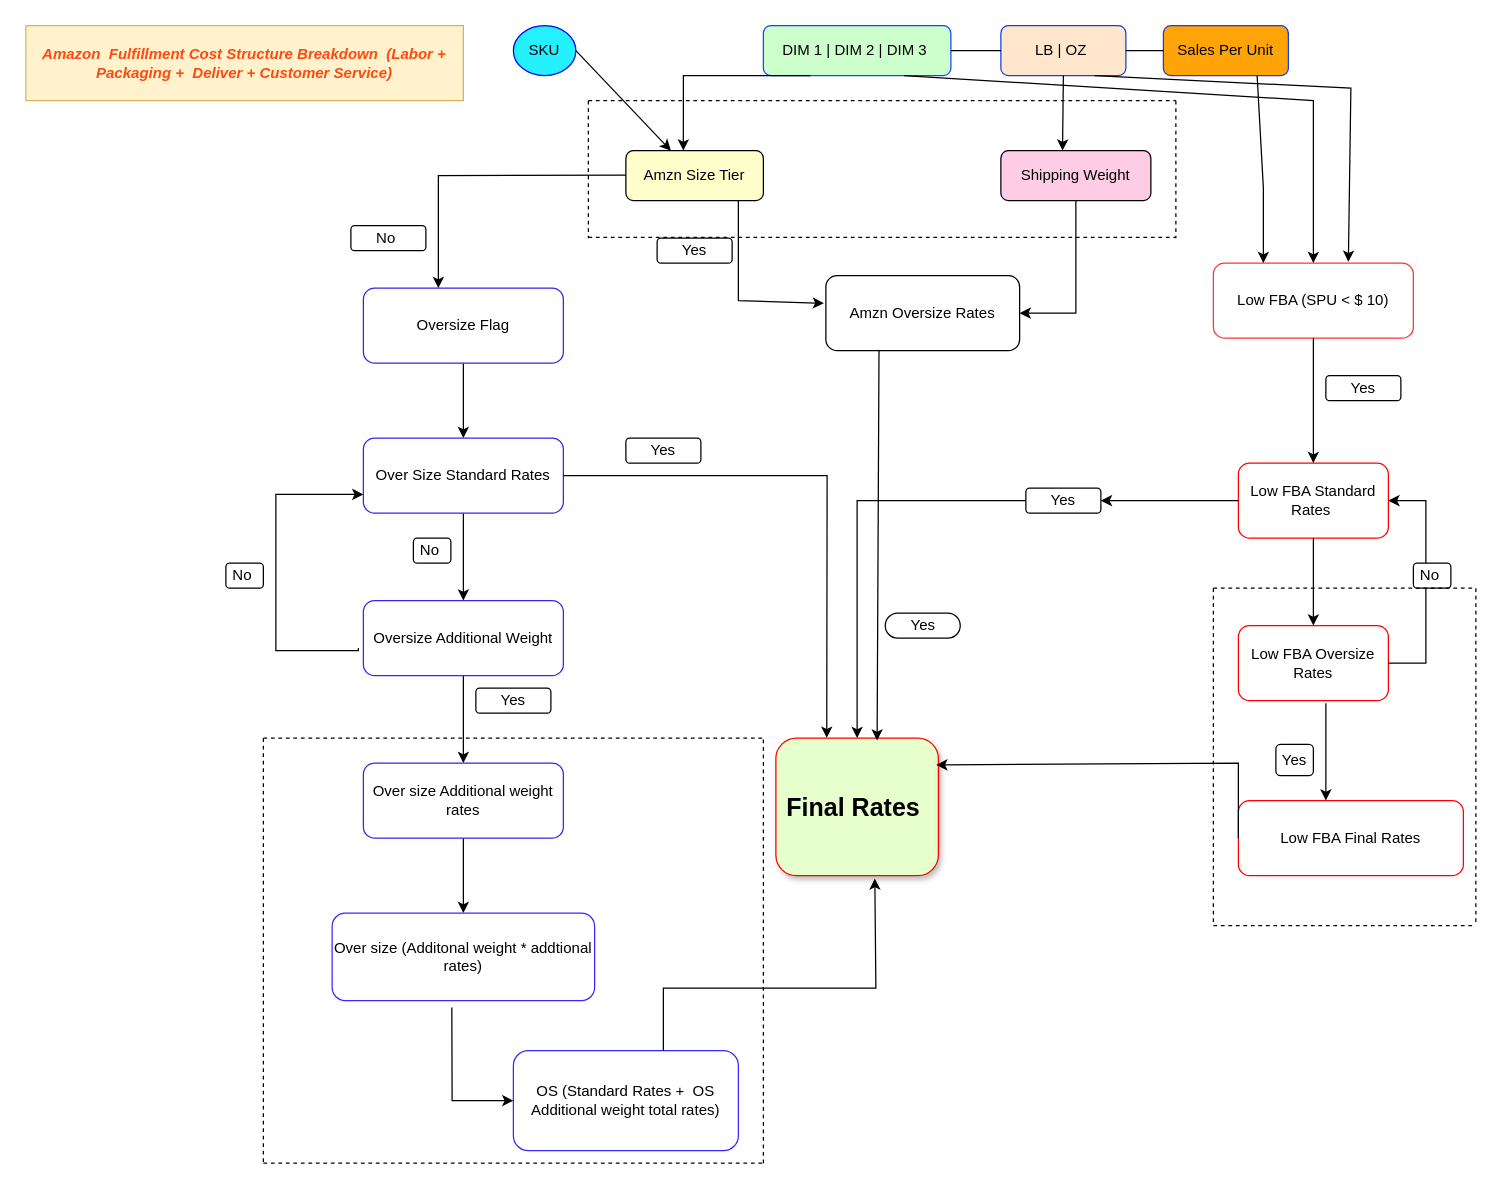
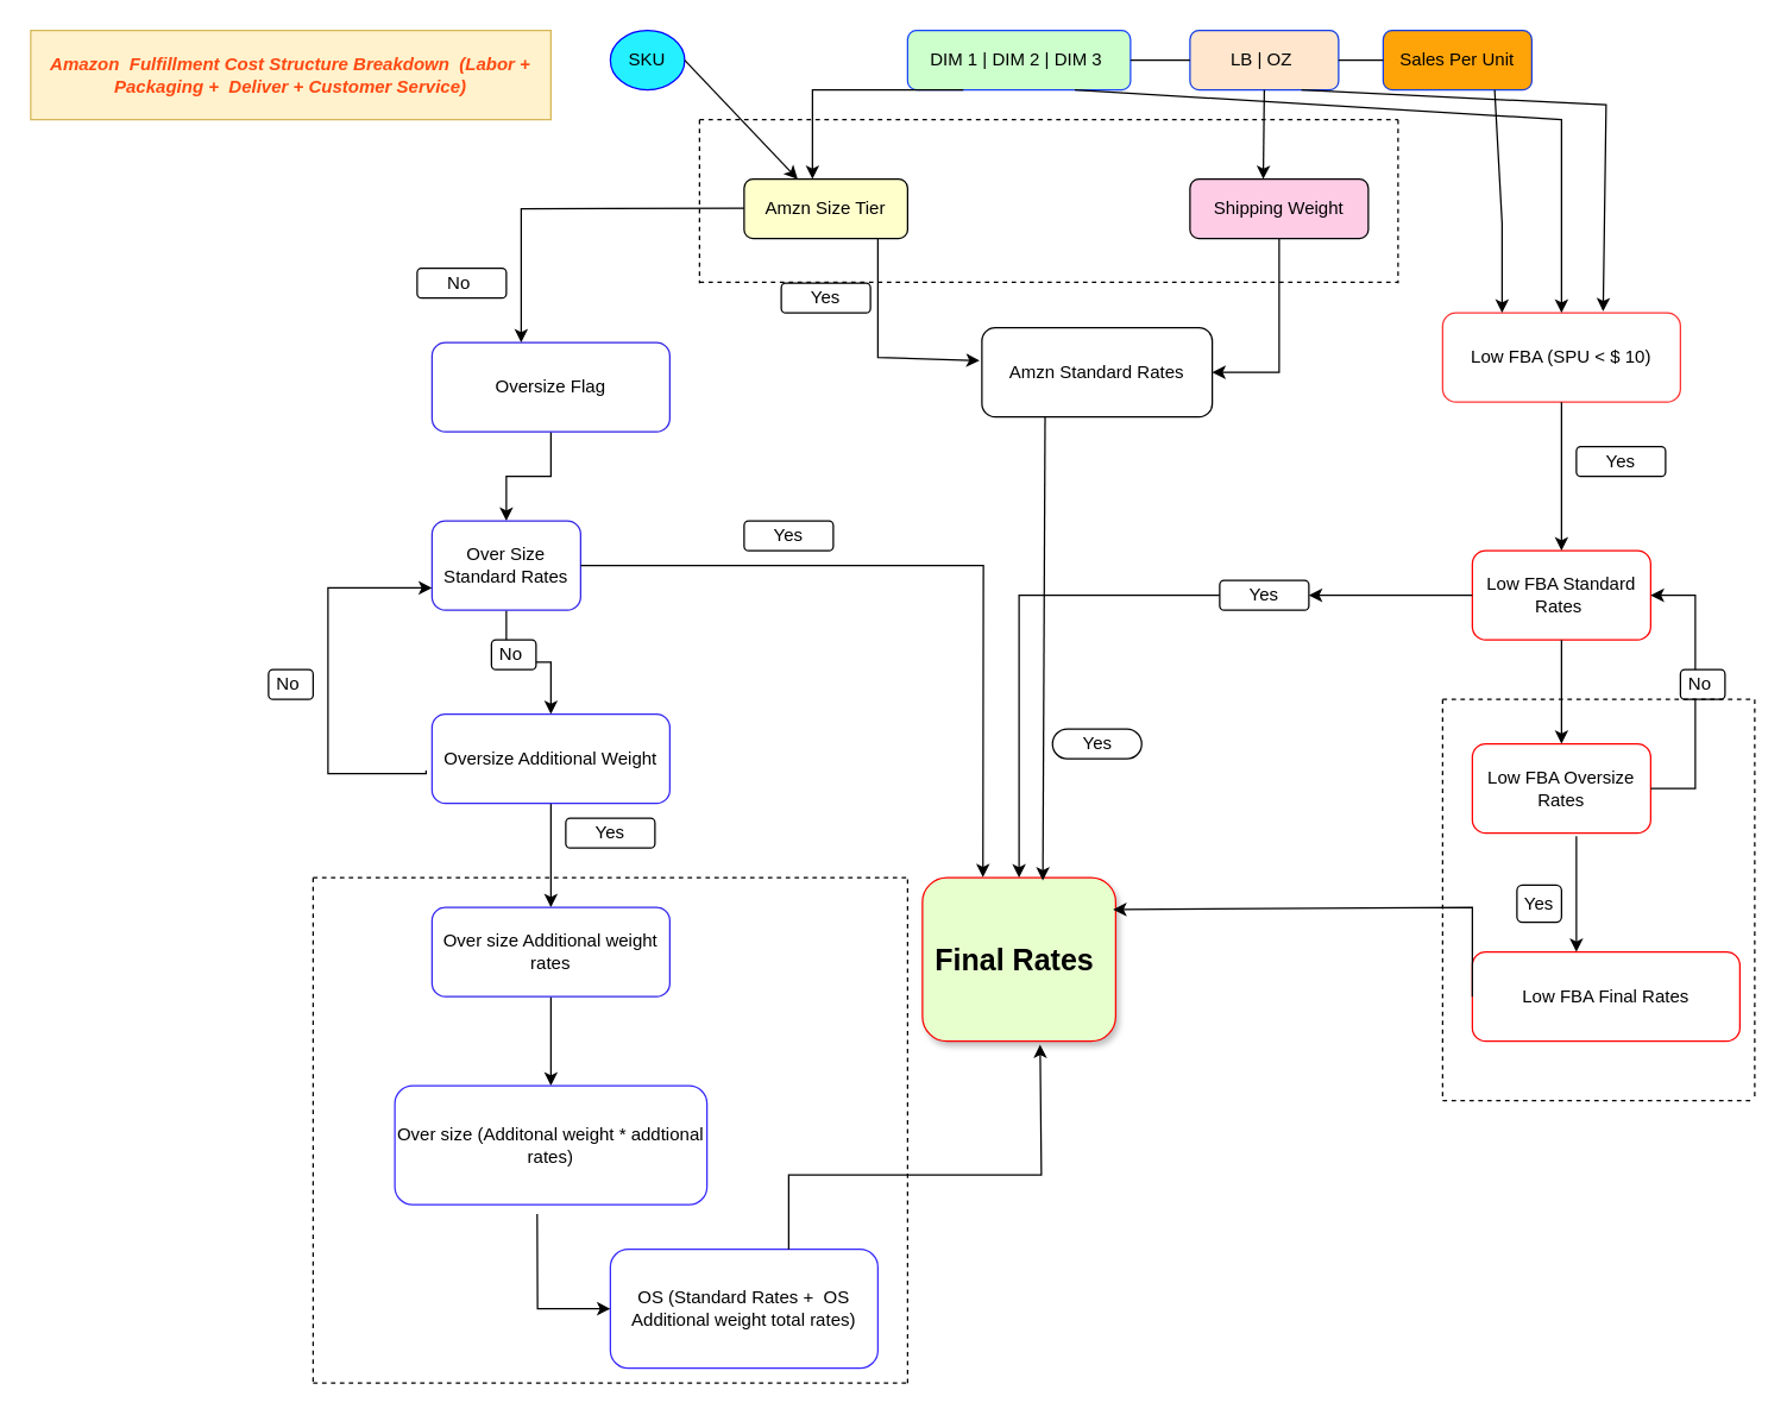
- <mxCell id="14" value="Amzn Oversize Rates" style="rounded=1;whiteSpace=wrap;html=1;" vertex="1" parent="1"><mxGeometry x="660" y="220" width="155" height="60" as="geometry" /></mxCell>
+ <mxCell id="14" value="Amzn Standard Rates" style="rounded=1;whiteSpace=wrap;html=1;" vertex="1" parent="1"><mxGeometry x="660" y="220" width="155" height="60" as="geometry" /></mxCell>
- <mxCell id="27" value="Over Size Standard Rates" style="rounded=1;whiteSpace=wrap;html=1;strokeColor=#3225E6;" vertex="1" parent="1"><mxGeometry x="290" y="350" width="160" height="60" as="geometry" /></mxCell>
+ <mxCell id="27" value="Over Size Standard Rates" style="rounded=1;whiteSpace=wrap;html=1;strokeColor=#3225E6;" vertex="1" parent="1"><mxGeometry x="290" y="350" width="100" height="60" as="geometry" /></mxCell>
- <mxCell id="32" value="Over size (Additonal weight * addtional rates)" style="rounded=1;whiteSpace=wrap;html=1;strokeColor=#3729FF;" vertex="1" parent="1"><mxGeometry x="265" y="730" width="210" height="70" as="geometry" /></mxCell>
+ <mxCell id="32" value="Over size (Additonal weight * addtional rates)" style="rounded=1;whiteSpace=wrap;html=1;strokeColor=#3729FF;" vertex="1" parent="1"><mxGeometry x="265" y="730" width="210" height="80" as="geometry" /></mxCell>
